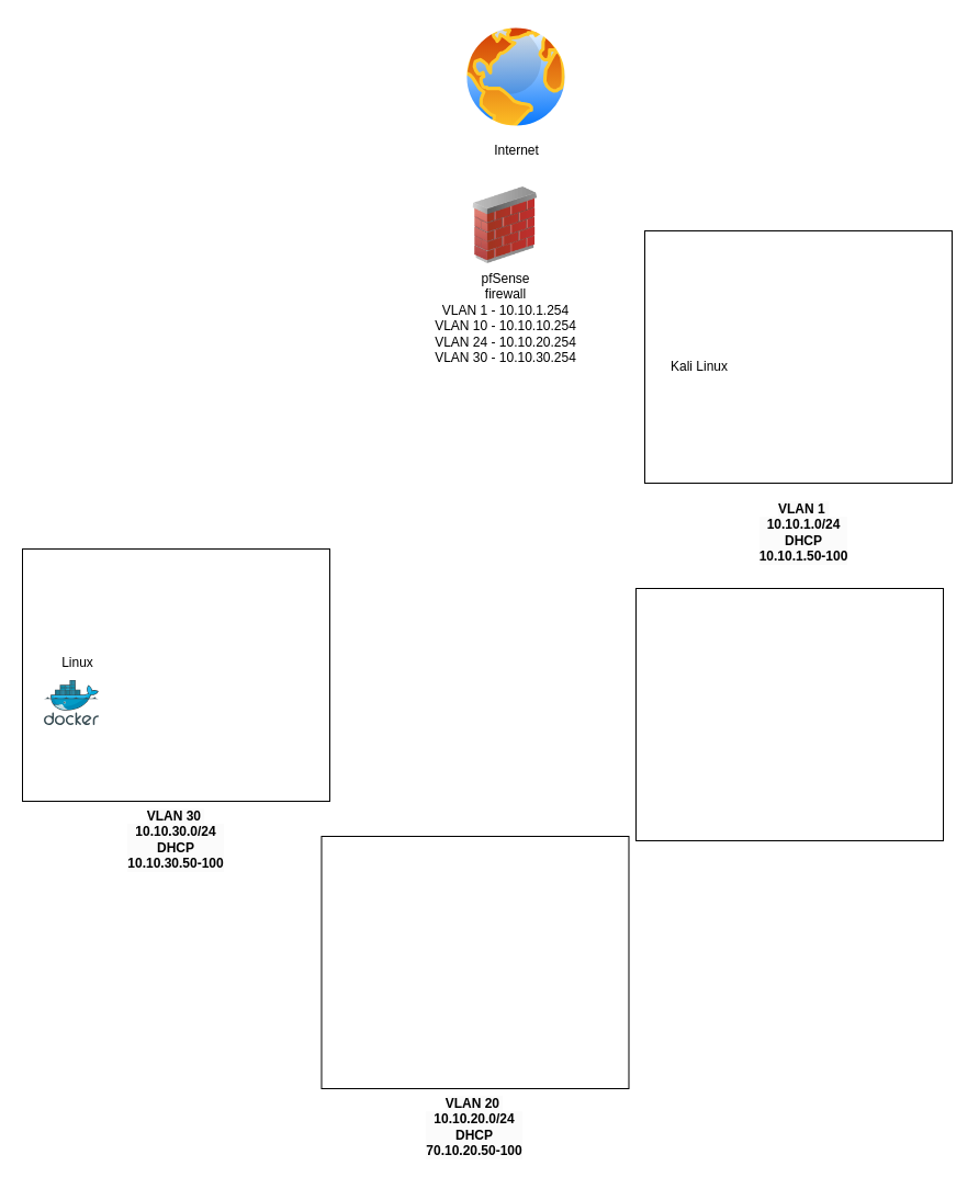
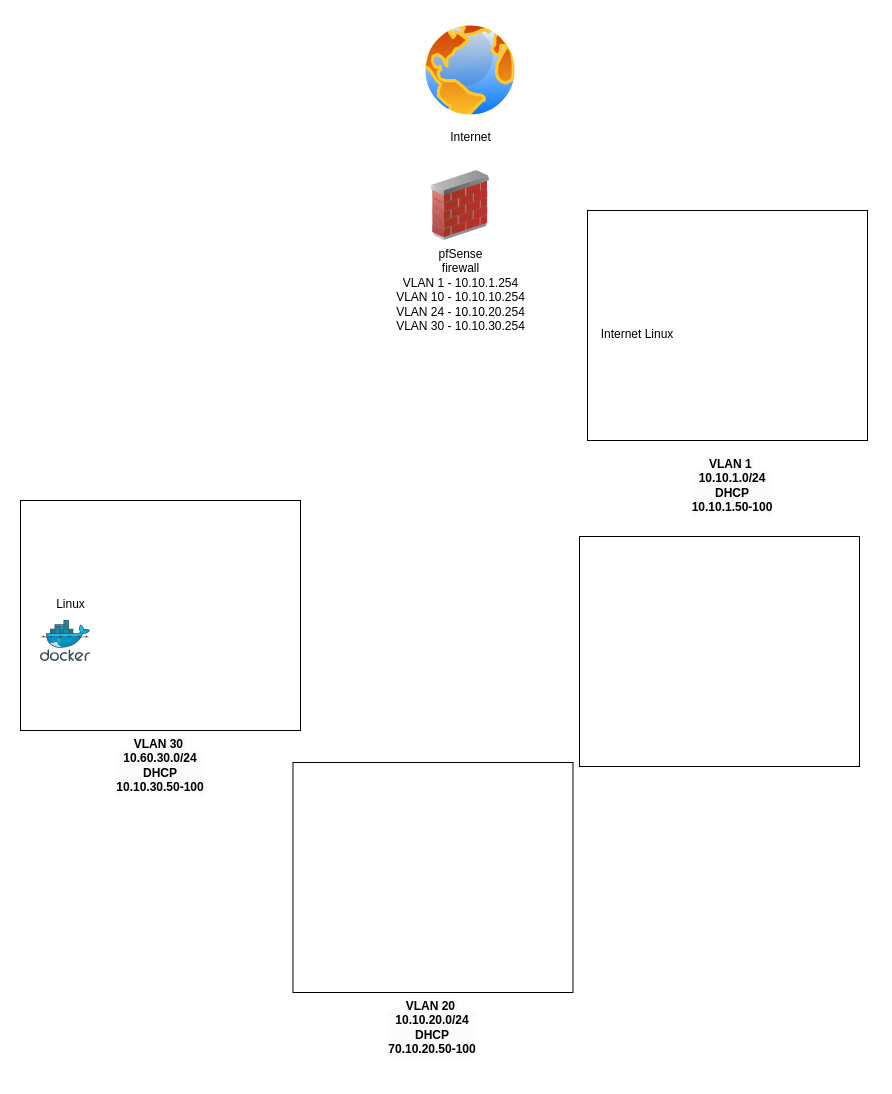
- <mxCell id="5" value="Kali Linux" style="shape=image;verticalLabelPosition=bottom;labelBackgroundColor=default;verticalAlign=top;aspect=fixed;imageAspect=0;image=https://upload.wikimedia.org/wikipedia/commons/thumb/2/2b/Kali-dragon-icon.svg/2048px-Kali-dragon-icon.svg.png;" parent="1" vertex="1"><mxGeometry x="587" y="220" width="100" height="100" as="geometry" /></mxCell>
+ <mxCell id="5" value="Internet Linux" style="shape=image;verticalLabelPosition=bottom;labelBackgroundColor=default;verticalAlign=top;aspect=fixed;imageAspect=0;image=https://upload.wikimedia.org/wikipedia/commons/thumb/2/2b/Kali-dragon-icon.svg/2048px-Kali-dragon-icon.svg.png;" parent="1" vertex="1"><mxGeometry x="587" y="220" width="100" height="100" as="geometry" /></mxCell>
- <mxCell id="25" value="&lt;span style=&quot;color: rgb(0, 0, 0); font-family: Helvetica; font-size: 12px; font-style: normal; font-variant-ligatures: normal; font-variant-caps: normal; letter-spacing: normal; orphans: 2; text-indent: 0px; text-transform: none; widows: 2; word-spacing: 0px; -webkit-text-stroke-width: 0px; white-space: normal; background-color: rgb(251, 251, 251); text-decoration-thickness: initial; text-decoration-style: initial; text-decoration-color: initial; float: none; display: inline !important;&quot;&gt;&lt;b&gt;VLAN 30&amp;nbsp;&lt;/b&gt;&lt;/span&gt;&lt;div style=&quot;forced-color-adjust: none; color: rgb(0, 0, 0); font-family: Helvetica; font-size: 12px; font-style: normal; font-variant-ligatures: normal; font-variant-caps: normal; letter-spacing: normal; orphans: 2; text-indent: 0px; text-transform: none; widows: 2; word-spacing: 0px; -webkit-text-stroke-width: 0px; white-space: normal; background-color: rgb(251, 251, 251); text-decoration-thickness: initial; text-decoration-style: initial; text-decoration-color: initial;&quot;&gt;&lt;b&gt;10.10.30.0/24&lt;/b&gt;&lt;div style=&quot;forced-color-adjust: none; line-height: 14.4px;&quot;&gt;&lt;b&gt;DHCP&lt;/b&gt;&lt;/div&gt;&lt;div style=&quot;forced-color-adjust: none; line-height: 14.4px;&quot;&gt;&lt;b&gt;10.10.30.50-100&lt;/b&gt;&lt;/div&gt;&lt;/div&gt;" style="text;whiteSpace=wrap;html=1;align=center;" vertex="1" parent="1"><mxGeometry x="100" y="730" width="120" height="80" as="geometry" /></mxCell>
+ <mxCell id="25" value="&lt;span style=&quot;color: rgb(0, 0, 0); font-family: Helvetica; font-size: 12px; font-style: normal; font-variant-ligatures: normal; font-variant-caps: normal; letter-spacing: normal; orphans: 2; text-indent: 0px; text-transform: none; widows: 2; word-spacing: 0px; -webkit-text-stroke-width: 0px; white-space: normal; background-color: rgb(251, 251, 251); text-decoration-thickness: initial; text-decoration-style: initial; text-decoration-color: initial; float: none; display: inline !important;&quot;&gt;&lt;b&gt;VLAN 30&amp;nbsp;&lt;/b&gt;&lt;/span&gt;&lt;div style=&quot;forced-color-adjust: none; color: rgb(0, 0, 0); font-family: Helvetica; font-size: 12px; font-style: normal; font-variant-ligatures: normal; font-variant-caps: normal; letter-spacing: normal; orphans: 2; text-indent: 0px; text-transform: none; widows: 2; word-spacing: 0px; -webkit-text-stroke-width: 0px; white-space: normal; background-color: rgb(251, 251, 251); text-decoration-thickness: initial; text-decoration-style: initial; text-decoration-color: initial;&quot;&gt;&lt;b&gt;10.60.30.0/24&lt;/b&gt;&lt;div style=&quot;forced-color-adjust: none; line-height: 14.4px;&quot;&gt;&lt;b&gt;DHCP&lt;/b&gt;&lt;/div&gt;&lt;div style=&quot;forced-color-adjust: none; line-height: 14.4px;&quot;&gt;&lt;b&gt;10.10.30.50-100&lt;/b&gt;&lt;/div&gt;&lt;/div&gt;" style="text;whiteSpace=wrap;html=1;align=center;" vertex="1" parent="1"><mxGeometry x="100" y="730" width="120" height="80" as="geometry" /></mxCell>
